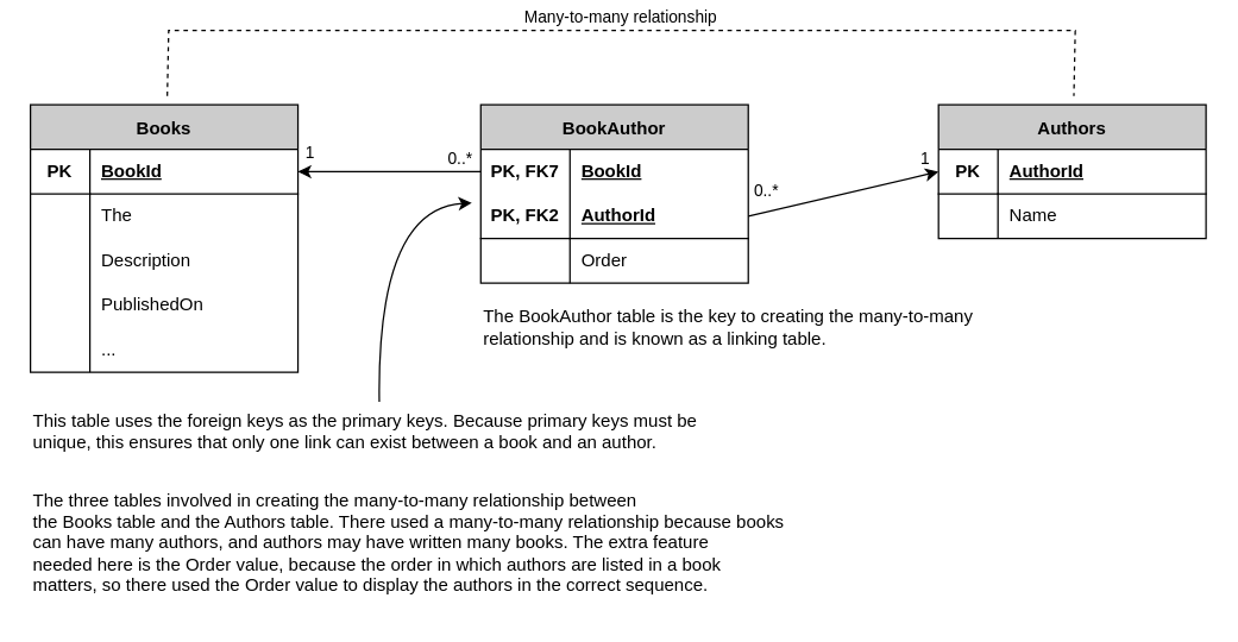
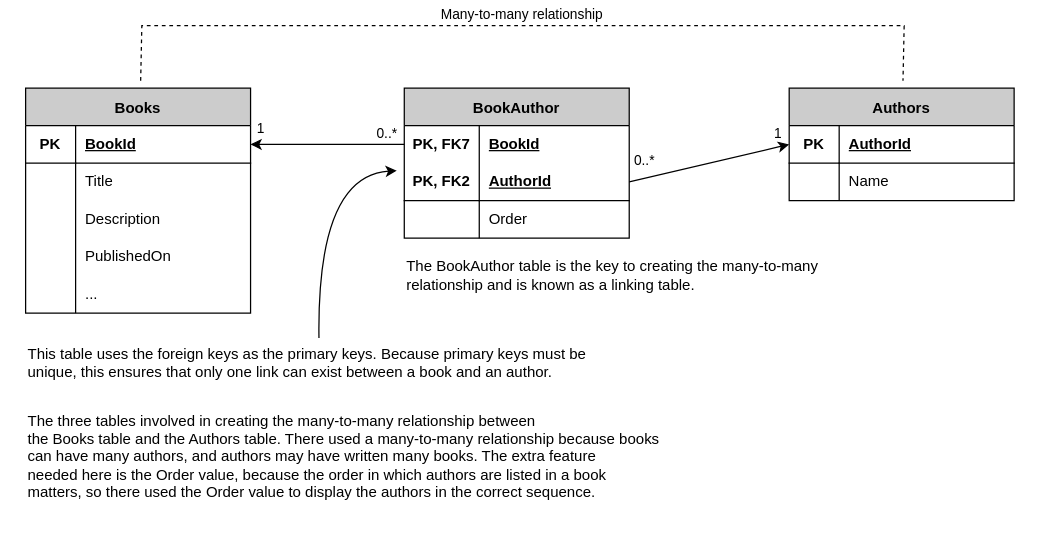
- <mxCell id="8" value="The" style="shape=partialRectangle;html=1;whiteSpace=wrap;connectable=0;fillColor=none;top=0;left=0;bottom=0;right=0;align=left;spacingLeft=6;overflow=hidden;" parent="6" vertex="1"><mxGeometry x="40" width="140" height="30" as="geometry"><mxRectangle width="140" height="30" as="alternateBounds" /></mxGeometry></mxCell>
+ <mxCell id="8" value="Title" style="shape=partialRectangle;html=1;whiteSpace=wrap;connectable=0;fillColor=none;top=0;left=0;bottom=0;right=0;align=left;spacingLeft=6;overflow=hidden;" parent="6" vertex="1"><mxGeometry x="40" width="140" height="30" as="geometry"><mxRectangle width="140" height="30" as="alternateBounds" /></mxGeometry></mxCell>
